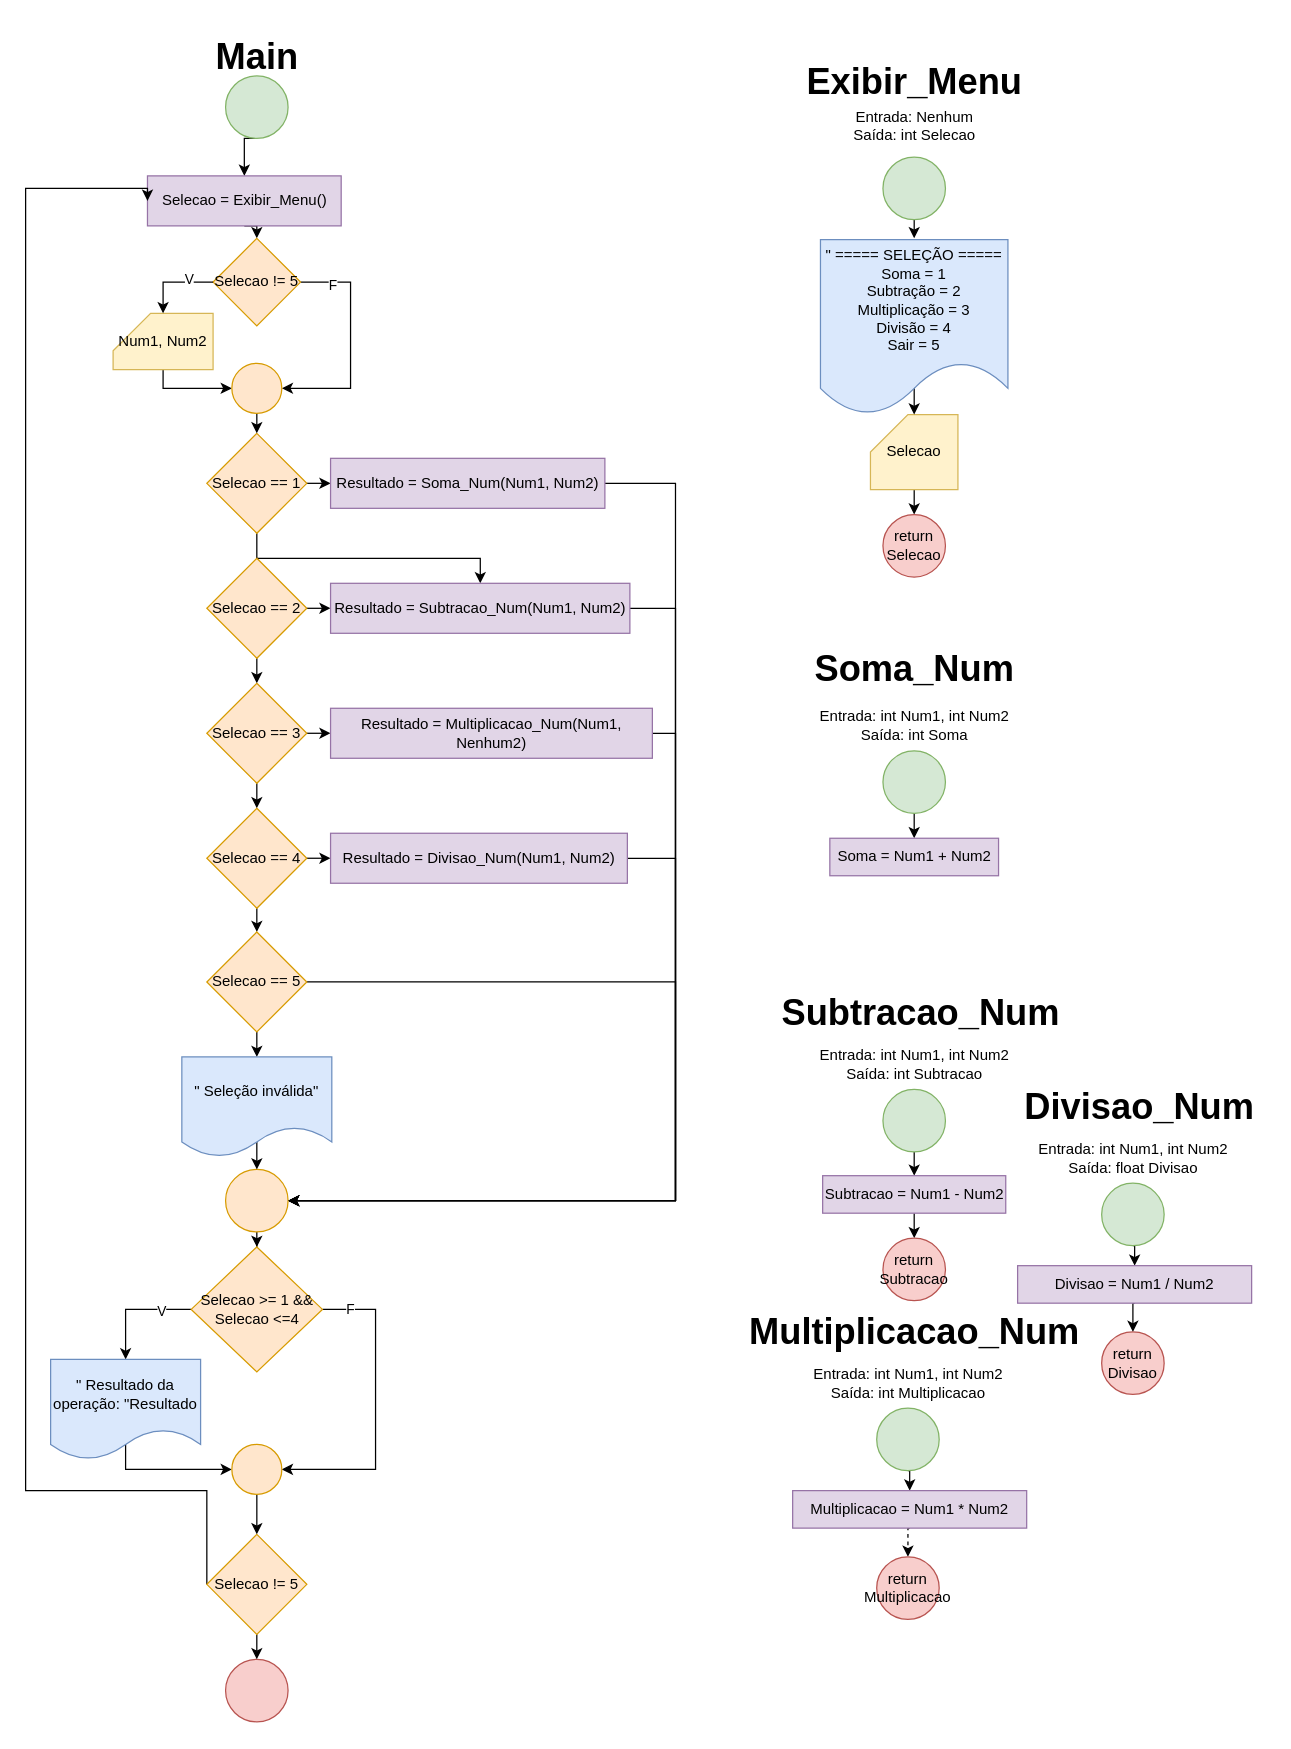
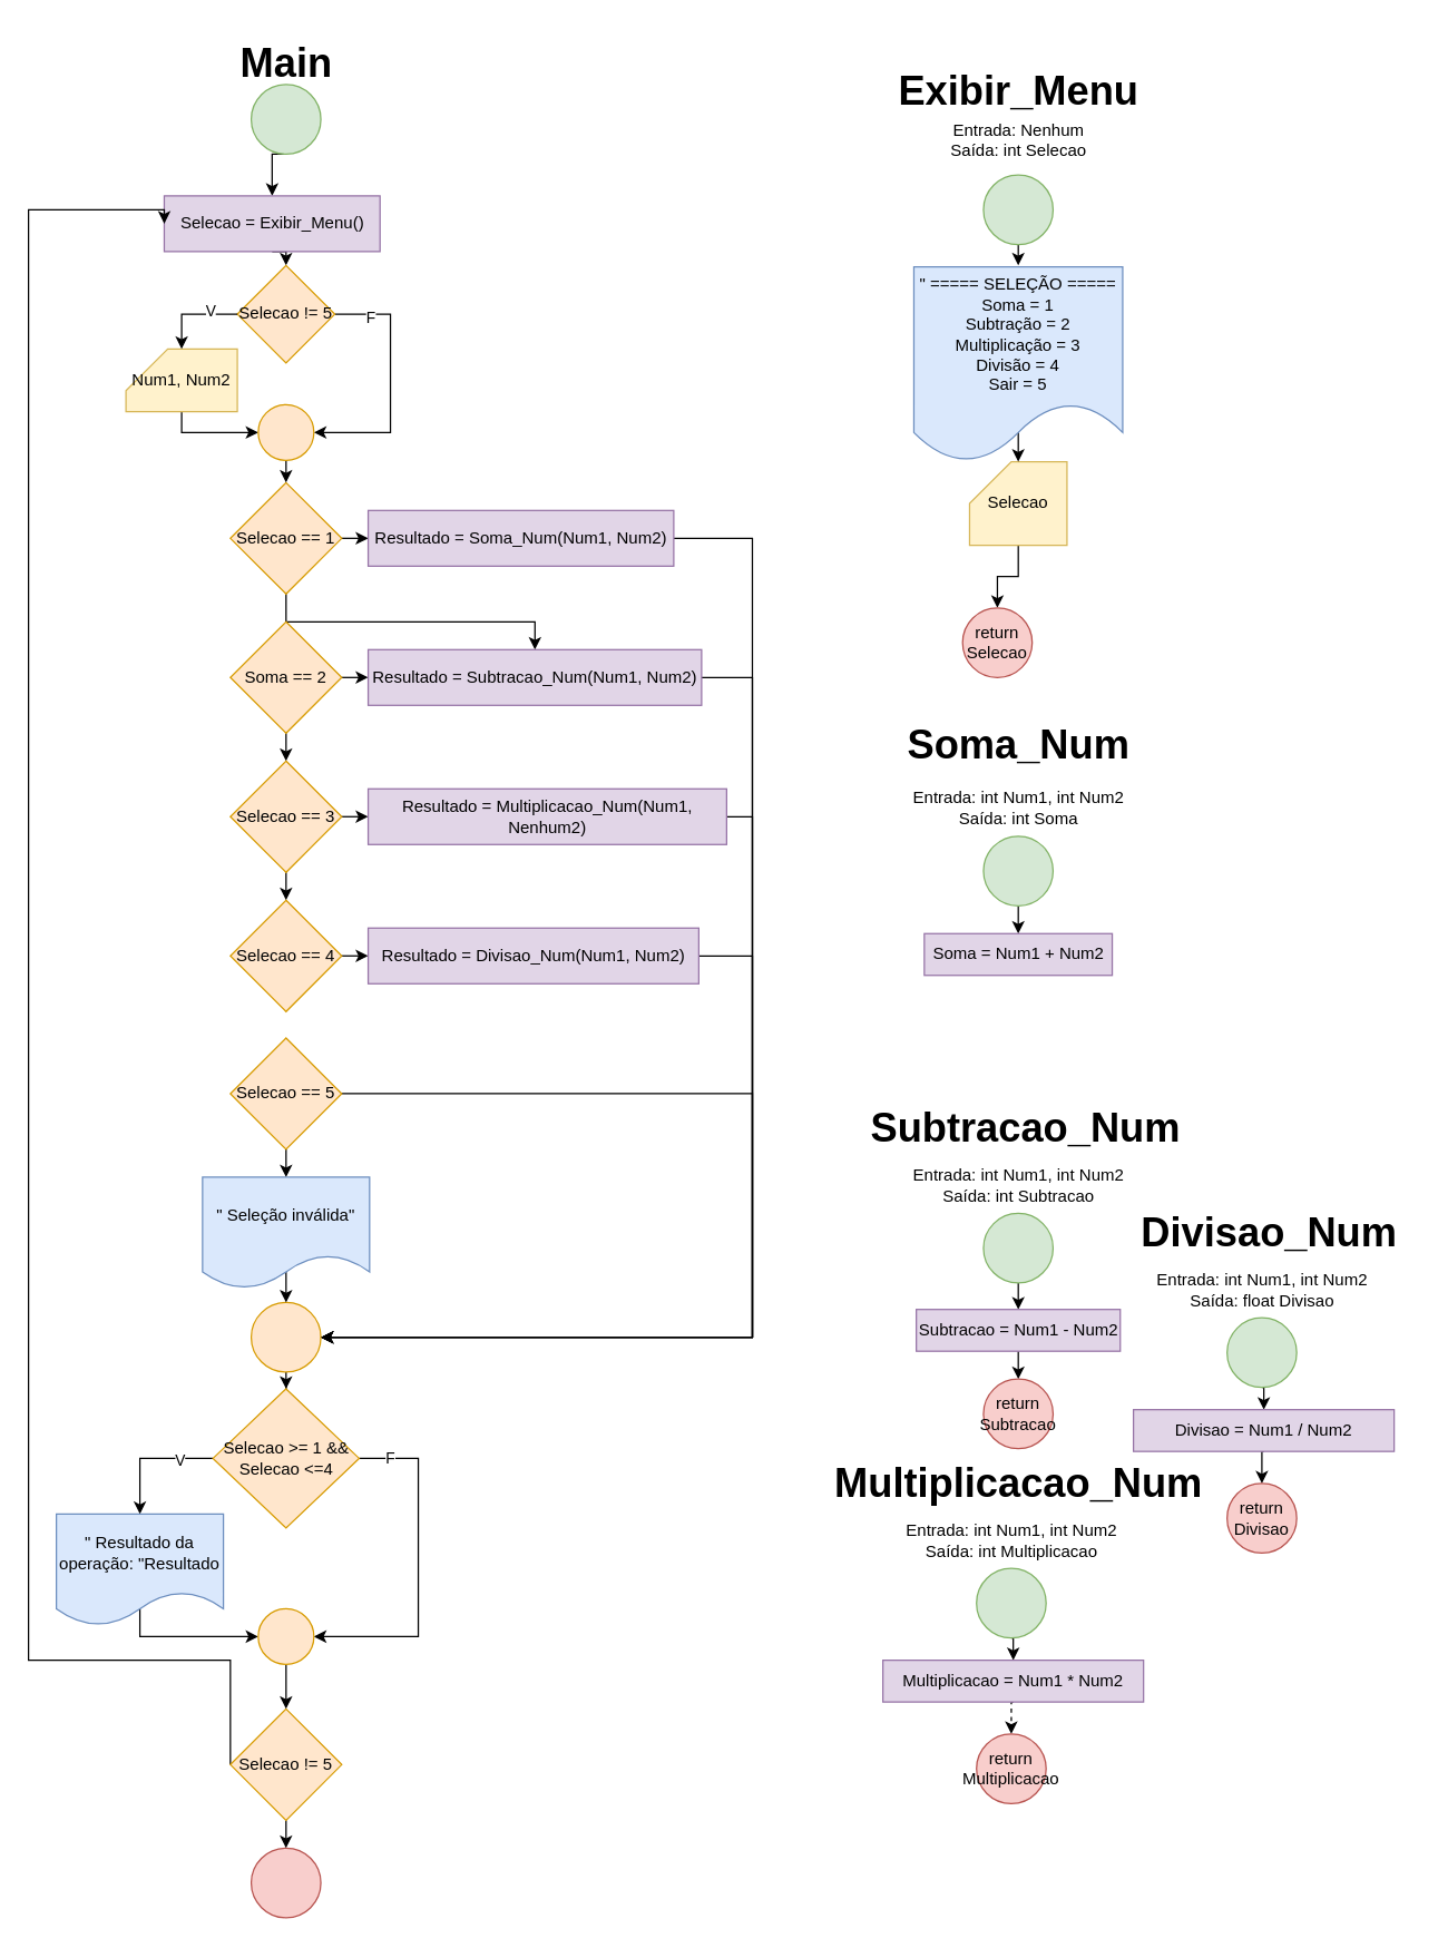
- <mxCell id="36" value="return&lt;div&gt;Selecao&lt;/div&gt;" style="ellipse;whiteSpace=wrap;html=1;aspect=fixed;fillColor=#f8cecc;strokeColor=#b85450;" parent="1" vertex="1"><mxGeometry x="706" y="411" width="50" height="50" as="geometry" /></mxCell>
+ <mxCell id="36" value="return&lt;div&gt;Selecao&lt;/div&gt;" style="ellipse;whiteSpace=wrap;html=1;aspect=fixed;fillColor=#f8cecc;strokeColor=#b85450;" parent="1" vertex="1"><mxGeometry x="691" y="436" width="50" height="50" as="geometry" /></mxCell>
- <mxCell id="11" value="Selecao == 2" style="rhombus;whiteSpace=wrap;html=1;fillColor=#ffe6cc;strokeColor=#d79b00;" parent="1" vertex="1"><mxGeometry x="165" y="446" width="80" height="80" as="geometry" /></mxCell>
+ <mxCell id="11" value="Soma == 2" style="rhombus;whiteSpace=wrap;html=1;fillColor=#ffe6cc;strokeColor=#d79b00;" parent="1" vertex="1"><mxGeometry x="165" y="446" width="80" height="80" as="geometry" /></mxCell>
- <mxCell id="16" style="edgeStyle=orthogonalEdgeStyle;rounded=0;orthogonalLoop=1;jettySize=auto;html=1;exitX=0.5;exitY=1;exitDx=0;exitDy=0;entryX=0.5;entryY=0;entryDx=0;entryDy=0;" parent="1" source="17" target="65" edge="1"><mxGeometry relative="1" as="geometry" /></mxCell>
